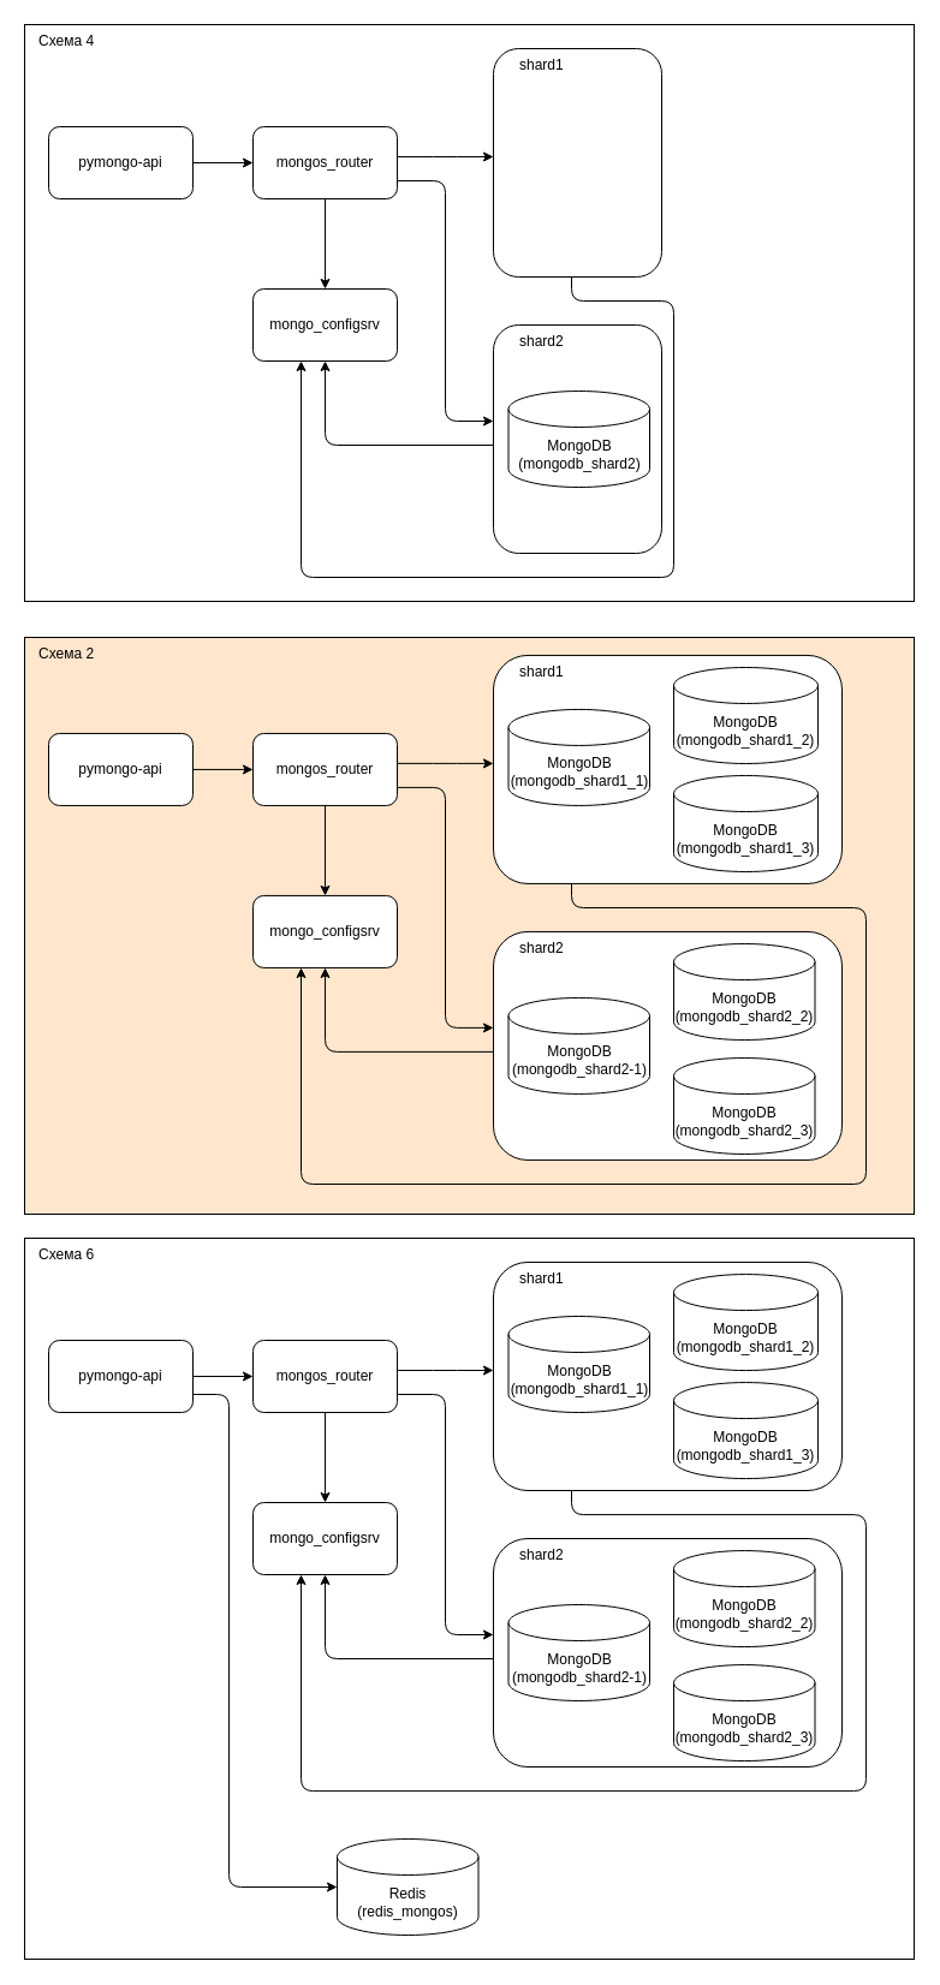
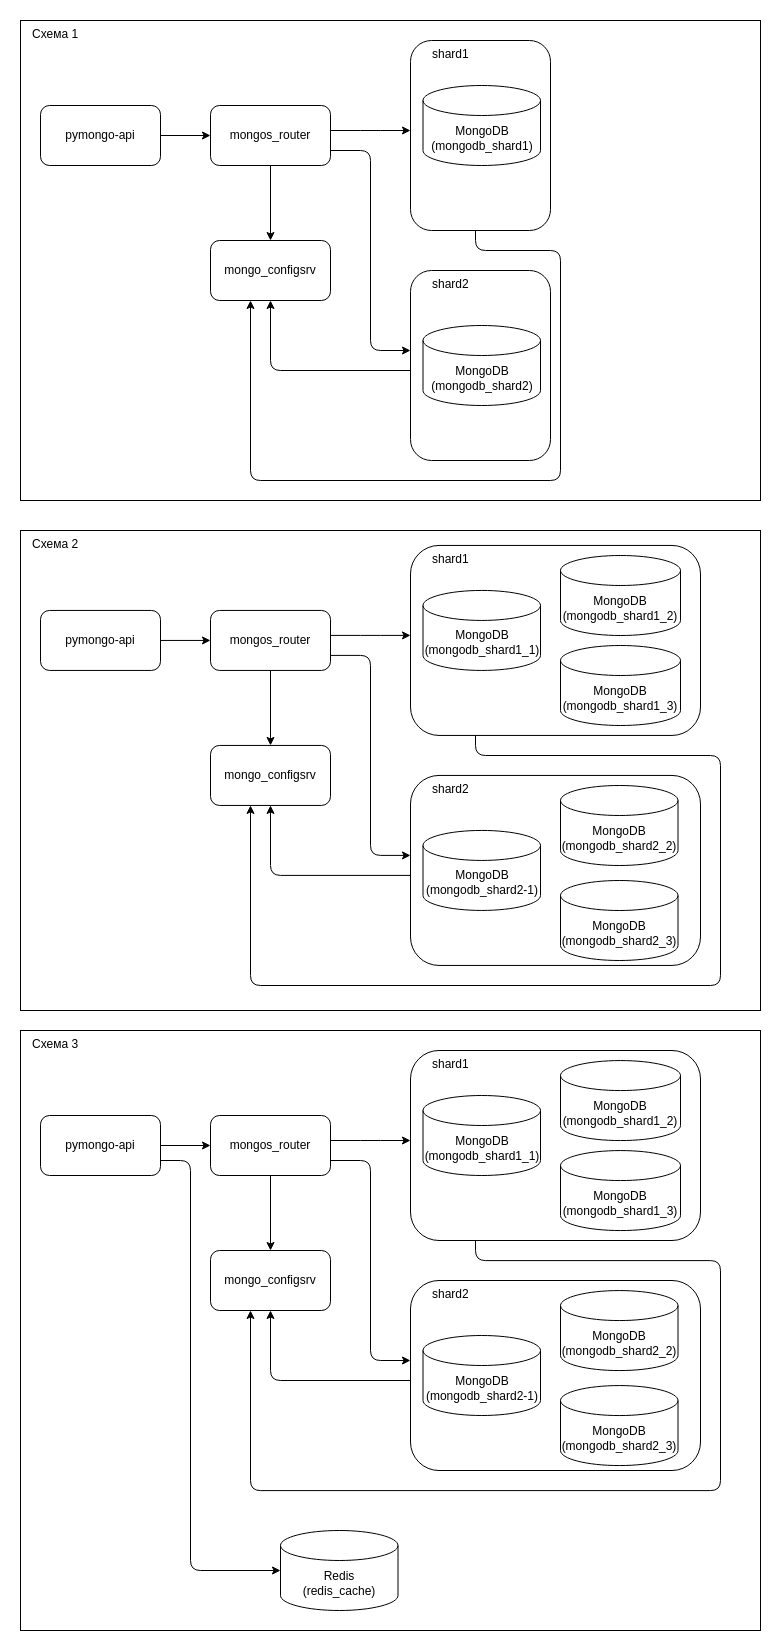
- <mxCell id="4" value="Схема 4" style="rounded=0;whiteSpace=wrap;html=1;align=left;verticalAlign=top;spacingLeft=10;" vertex="1" parent="1"><mxGeometry x="20" y="20" width="740" height="480" as="geometry" /></mxCell>
+ <mxCell id="4" value="Схема 1" style="rounded=0;whiteSpace=wrap;html=1;align=left;verticalAlign=top;spacingLeft=10;" vertex="1" parent="1"><mxGeometry x="20" y="20" width="740" height="480" as="geometry" /></mxCell>
+ <mxCell id="7" value="MongoDB&lt;div&gt;&lt;span style=&quot;color: rgb(0, 0, 0); text-align: left;&quot;&gt;(mongodb_shard1)&lt;/span&gt;&lt;/div&gt;" style="shape=cylinder3;whiteSpace=wrap;html=1;boundedLbl=1;backgroundOutline=1;size=15;" parent="1" vertex="1"><mxGeometry x="422.5" y="85" width="117.5" height="80" as="geometry" /></mxCell>
- <mxCell id="3" value="Схема 2" style="rounded=0;whiteSpace=wrap;html=1;align=left;verticalAlign=top;spacingLeft=10;fillColor=#ffe6cc;" vertex="1" parent="1"><mxGeometry x="20" y="530" width="740" height="480" as="geometry" /></mxCell>
+ <mxCell id="3" value="Схема 2" style="rounded=0;whiteSpace=wrap;html=1;align=left;verticalAlign=top;spacingLeft=10;" vertex="1" parent="1"><mxGeometry x="20" y="530" width="740" height="480" as="geometry" /></mxCell>
- <mxCell id="2" value="Схема 6" style="rounded=0;whiteSpace=wrap;html=1;align=left;verticalAlign=top;spacingLeft=10;" vertex="1" parent="1"><mxGeometry x="20" y="1030" width="740" height="600" as="geometry" /></mxCell>
+ <mxCell id="2" value="Схема 3" style="rounded=0;whiteSpace=wrap;html=1;align=left;verticalAlign=top;spacingLeft=10;" vertex="1" parent="1"><mxGeometry x="20" y="1030" width="740" height="600" as="geometry" /></mxCell>
- <mxCell id="53" value="Redis&lt;div&gt;&lt;span style=&quot;color: rgb(0, 0, 0); text-align: left;&quot;&gt;(redis_mongos)&lt;/span&gt;&lt;/div&gt;" style="shape=cylinder3;whiteSpace=wrap;html=1;boundedLbl=1;backgroundOutline=1;size=15;" vertex="1" parent="1"><mxGeometry x="280" y="1530" width="117.5" height="80" as="geometry" /></mxCell>
+ <mxCell id="53" value="Redis&lt;div&gt;&lt;span style=&quot;color: rgb(0, 0, 0); text-align: left;&quot;&gt;(redis_cache)&lt;/span&gt;&lt;/div&gt;" style="shape=cylinder3;whiteSpace=wrap;html=1;boundedLbl=1;backgroundOutline=1;size=15;" vertex="1" parent="1"><mxGeometry x="280" y="1530" width="117.5" height="80" as="geometry" /></mxCell>
